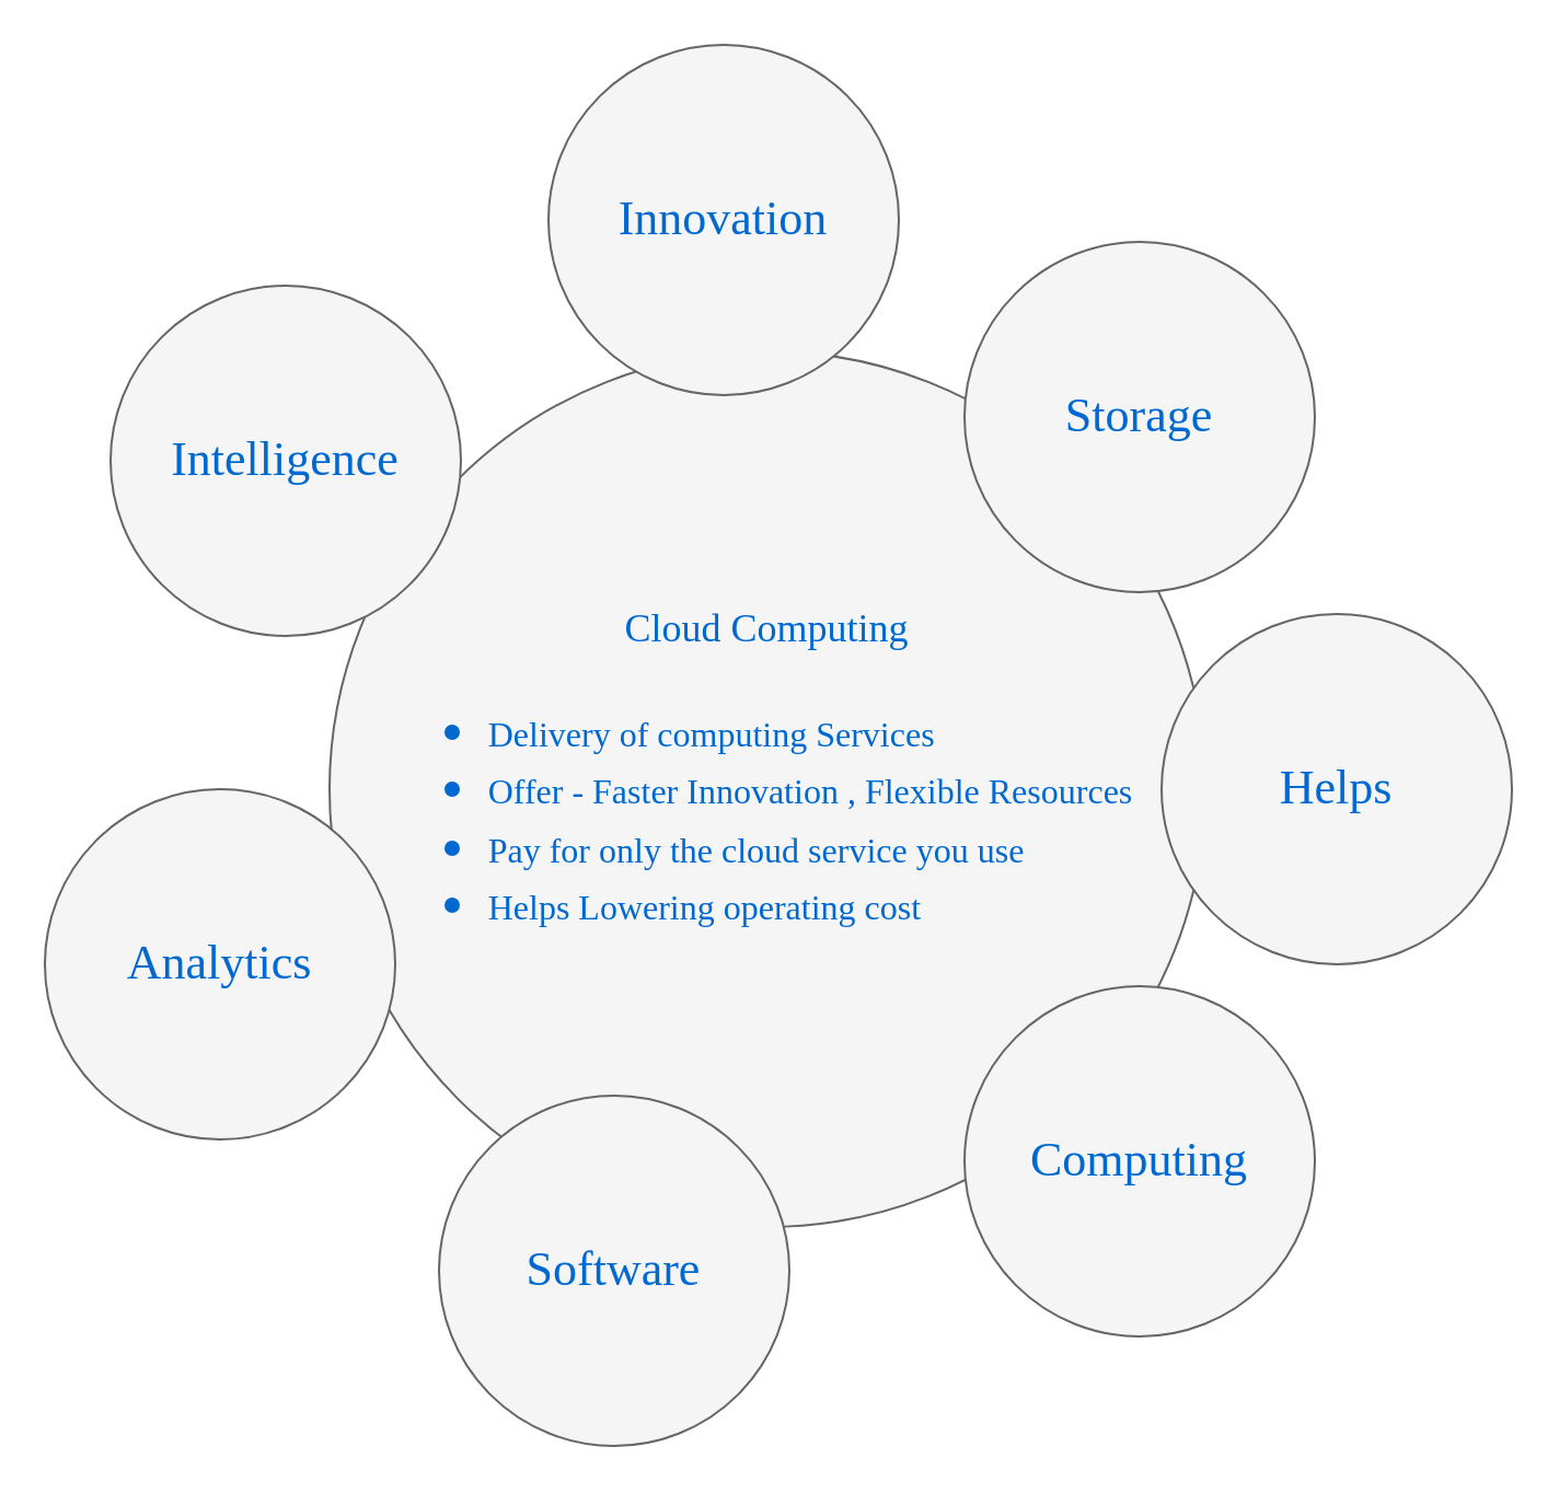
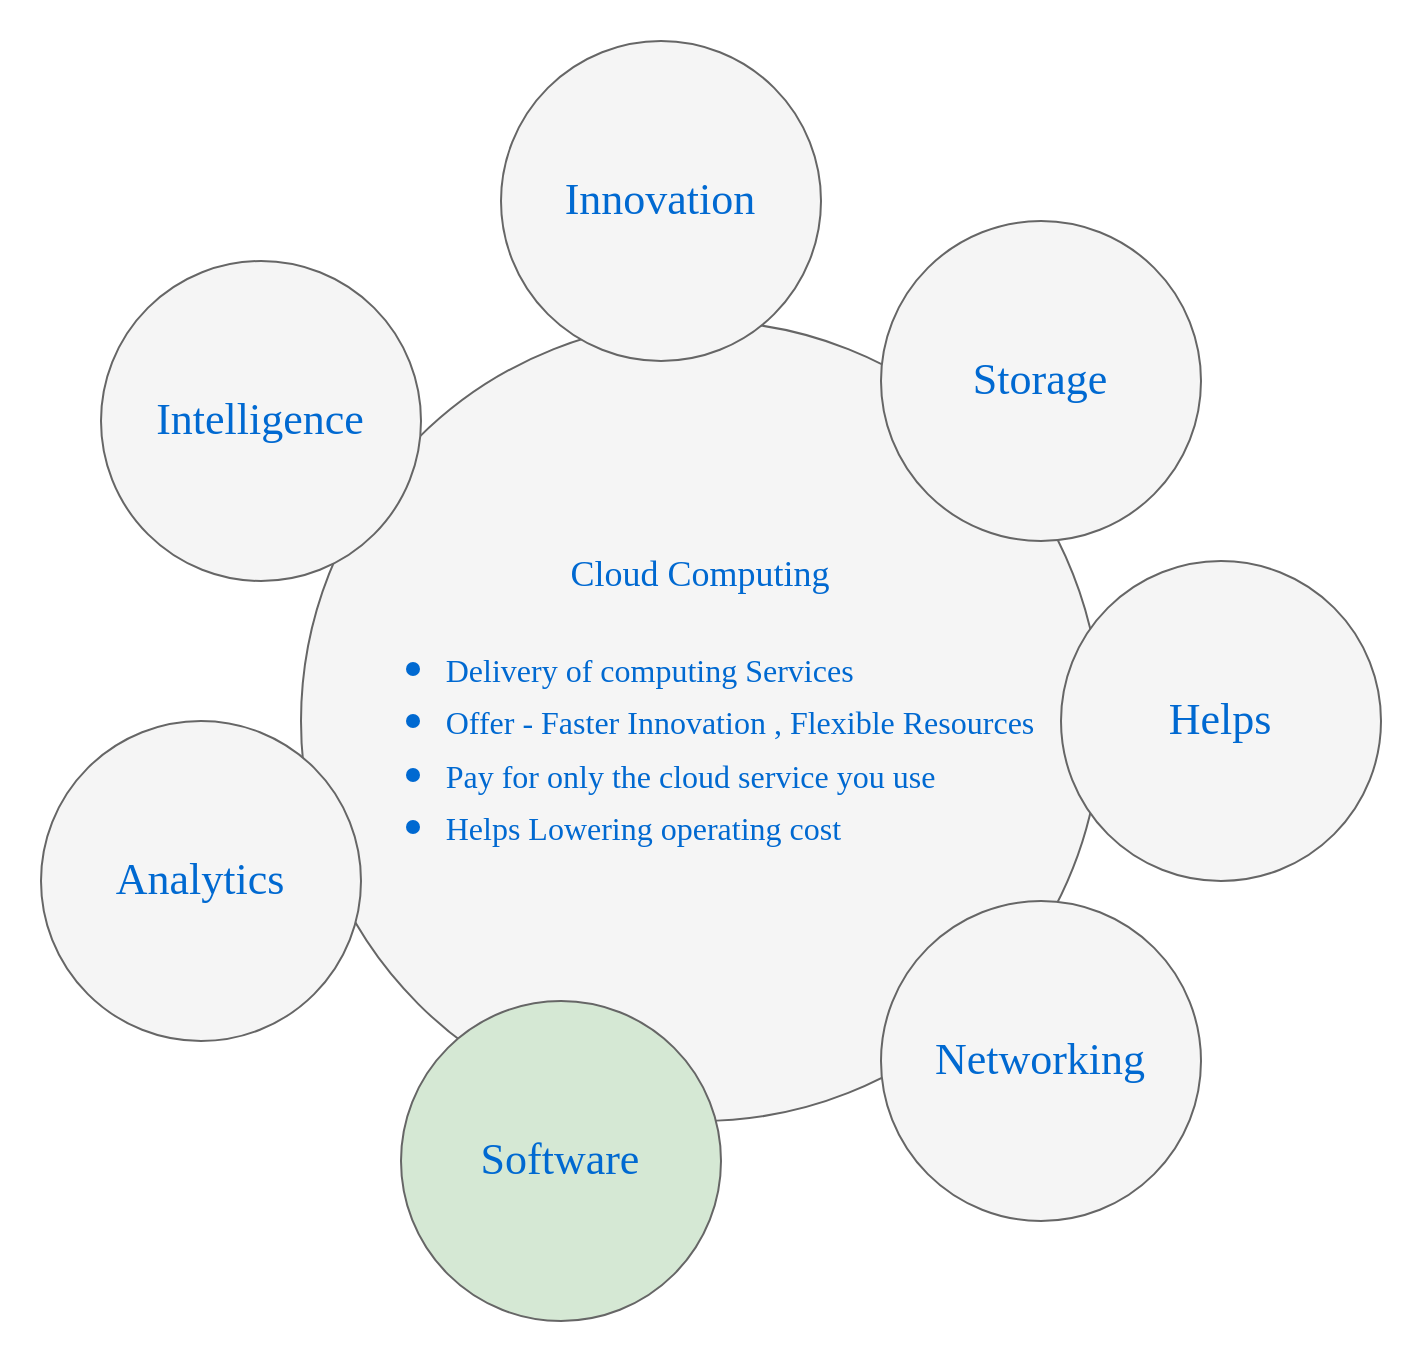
- <mxCell id="8" value="Computing" style="ellipse;whiteSpace=wrap;html=1;rounded=0;shadow=0;dashed=0;comic=0;fontFamily=Verdana;fontSize=22;fontColor=#0069D1;fillColor=#f5f5f5;strokeColor=#666666;" parent="1" vertex="1"><mxGeometry x="440" y="450" width="160" height="160" as="geometry" /></mxCell>
+ <mxCell id="8" value="Networking" style="ellipse;whiteSpace=wrap;html=1;rounded=0;shadow=0;dashed=0;comic=0;fontFamily=Verdana;fontSize=22;fontColor=#0069D1;fillColor=#f5f5f5;strokeColor=#666666;" parent="1" vertex="1"><mxGeometry x="440" y="450" width="160" height="160" as="geometry" /></mxCell>
- <mxCell id="4" value="Software" style="ellipse;whiteSpace=wrap;html=1;rounded=0;shadow=0;dashed=0;comic=0;fontFamily=Verdana;fontSize=22;fontColor=#0069D1;fillColor=#f5f5f5;strokeColor=#666666;" parent="1" vertex="1"><mxGeometry x="200" y="500" width="160" height="160" as="geometry" /></mxCell>
+ <mxCell id="4" value="Software" style="ellipse;whiteSpace=wrap;html=1;rounded=0;shadow=0;dashed=0;comic=0;fontFamily=Verdana;fontSize=22;fontColor=#0069D1;fillColor=#d5e8d4;strokeColor=#666666;" parent="1" vertex="1"><mxGeometry x="200" y="500" width="160" height="160" as="geometry" /></mxCell>
